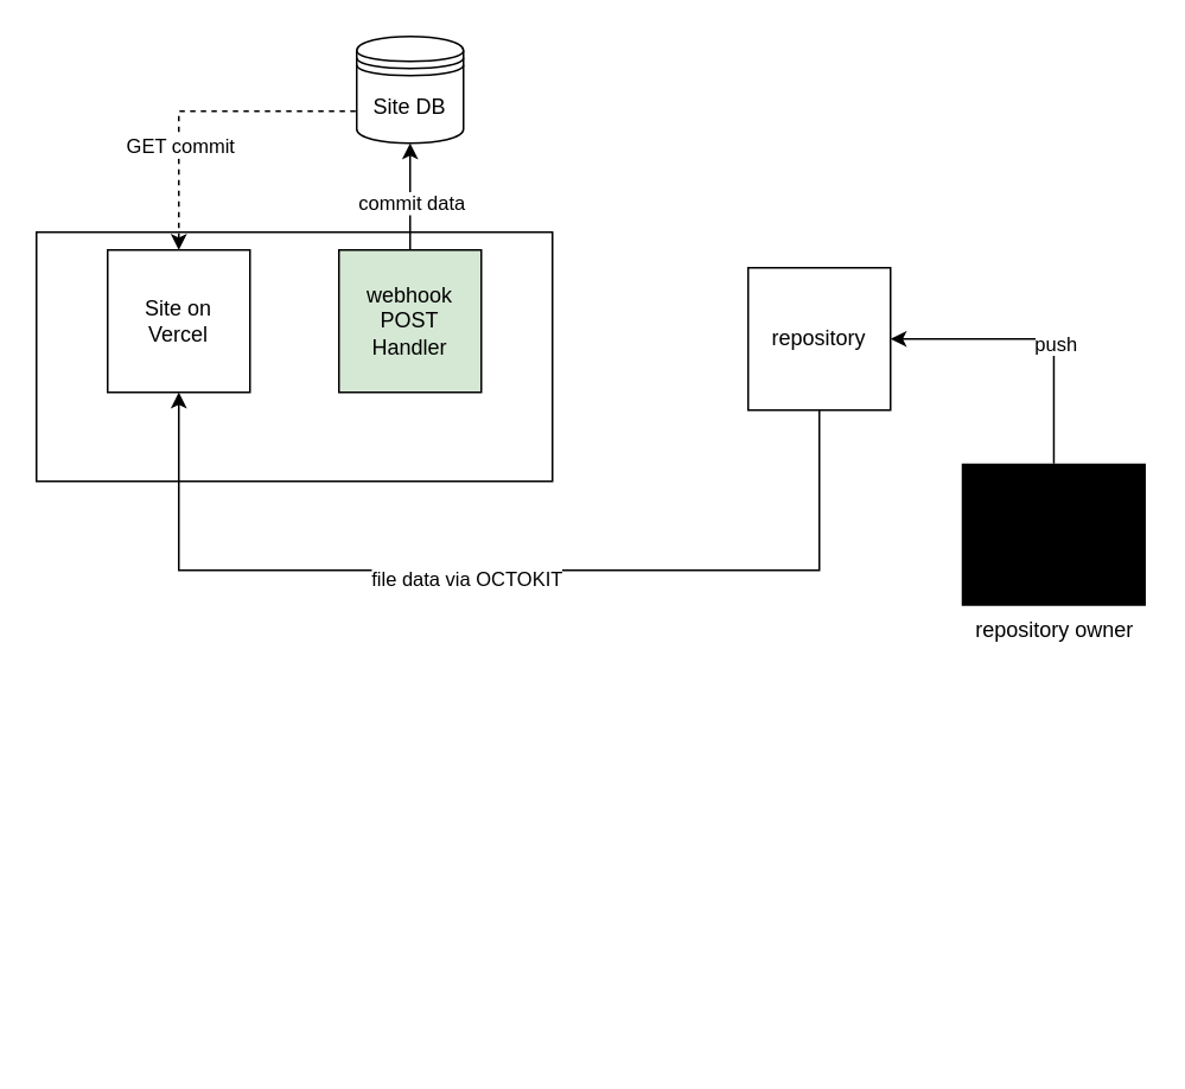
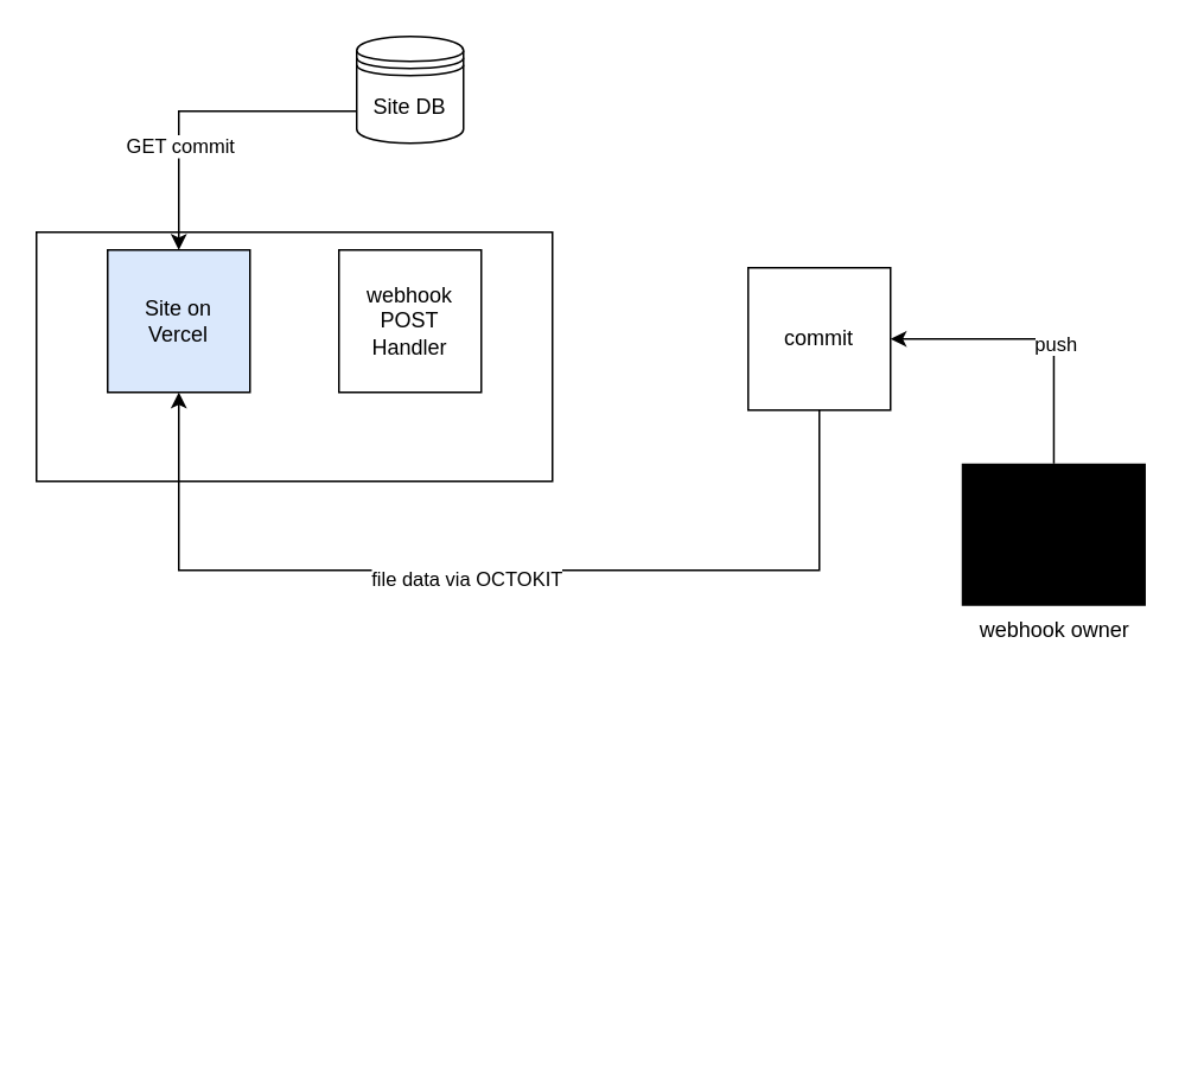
- <mxCell id="11" style="edgeStyle=orthogonalEdgeStyle;rounded=0;orthogonalLoop=1;jettySize=auto;html=1;entryX=0;entryY=0.7;entryDx=0;entryDy=0;endArrow=none;startFill=1;startArrow=classic;dashed=1;" edge="1" parent="1" source="7" target="3"><mxGeometry relative="1" as="geometry"><Array as="points"><mxPoint x="100" y="62" /></Array></mxGeometry></mxCell>
+ <mxCell id="11" style="edgeStyle=orthogonalEdgeStyle;rounded=0;orthogonalLoop=1;jettySize=auto;html=1;entryX=0;entryY=0.7;entryDx=0;entryDy=0;endArrow=none;startFill=1;startArrow=classic;" edge="1" parent="1" source="7" target="3"><mxGeometry relative="1" as="geometry"><Array as="points"><mxPoint x="100" y="62" /></Array></mxGeometry></mxCell>
- <mxCell id="9" style="edgeStyle=orthogonalEdgeStyle;rounded=0;orthogonalLoop=1;jettySize=auto;html=1;entryX=0.5;entryY=1;entryDx=0;entryDy=0;" edge="1" parent="1" source="8" target="3"><mxGeometry relative="1" as="geometry" /></mxCell>
- <mxCell id="10" value="&lt;div&gt;commit data&lt;/div&gt;" style="edgeLabel;html=1;align=center;verticalAlign=middle;resizable=0;points=[];" vertex="1" connectable="0" parent="9"><mxGeometry x="-0.094" relative="1" as="geometry"><mxPoint as="offset" /></mxGeometry></mxCell>
- <mxCell id="7" value="&lt;div&gt;Site on&lt;/div&gt;&lt;div&gt;Vercel&lt;/div&gt;" style="whiteSpace=wrap;html=1;aspect=fixed;" vertex="1" parent="5"><mxGeometry x="40" y="10" width="80" height="80" as="geometry" /></mxCell>
+ <mxCell id="7" value="&lt;div&gt;Site on&lt;/div&gt;&lt;div&gt;Vercel&lt;/div&gt;" style="whiteSpace=wrap;html=1;aspect=fixed;fillColor=#dae8fc;" vertex="1" parent="5"><mxGeometry x="40" y="10" width="80" height="80" as="geometry" /></mxCell>
- <mxCell id="8" value="webhook&lt;br&gt;&lt;div&gt;POST&lt;/div&gt;Handler" style="whiteSpace=wrap;html=1;aspect=fixed;fillColor=#d5e8d4;" vertex="1" parent="5"><mxGeometry x="170" y="10" width="80" height="80" as="geometry" /></mxCell>
+ <mxCell id="8" value="webhook&lt;br&gt;&lt;div&gt;POST&lt;/div&gt;Handler" style="whiteSpace=wrap;html=1;aspect=fixed;" vertex="1" parent="5"><mxGeometry x="170" y="10" width="80" height="80" as="geometry" /></mxCell>
- <mxCell id="2" value="repository" style="whiteSpace=wrap;html=1;aspect=fixed;" vertex="1" parent="1"><mxGeometry x="420" y="150" width="80" height="80" as="geometry" /></mxCell>
+ <mxCell id="2" value="commit" style="whiteSpace=wrap;html=1;aspect=fixed;" vertex="1" parent="1"><mxGeometry x="420" y="150" width="80" height="80" as="geometry" /></mxCell>
- <mxCell id="15" value="&lt;div&gt;repository owner&lt;/div&gt;" style="sketch=0;verticalLabelPosition=bottom;sketch=0;aspect=fixed;html=1;verticalAlign=top;strokeColor=none;fillColor=#000000;align=center;outlineConnect=0;pointerEvents=1;shape=mxgraph.citrix2.desktop;" vertex="1" parent="1"><mxGeometry x="540" y="260" width="103.47" height="80" as="geometry" /></mxCell>
+ <mxCell id="15" value="&lt;div&gt;webhook owner&lt;/div&gt;" style="sketch=0;verticalLabelPosition=bottom;sketch=0;aspect=fixed;html=1;verticalAlign=top;strokeColor=none;fillColor=#000000;align=center;outlineConnect=0;pointerEvents=1;shape=mxgraph.citrix2.desktop;" vertex="1" parent="1"><mxGeometry x="540" y="260" width="103.47" height="80" as="geometry" /></mxCell>
